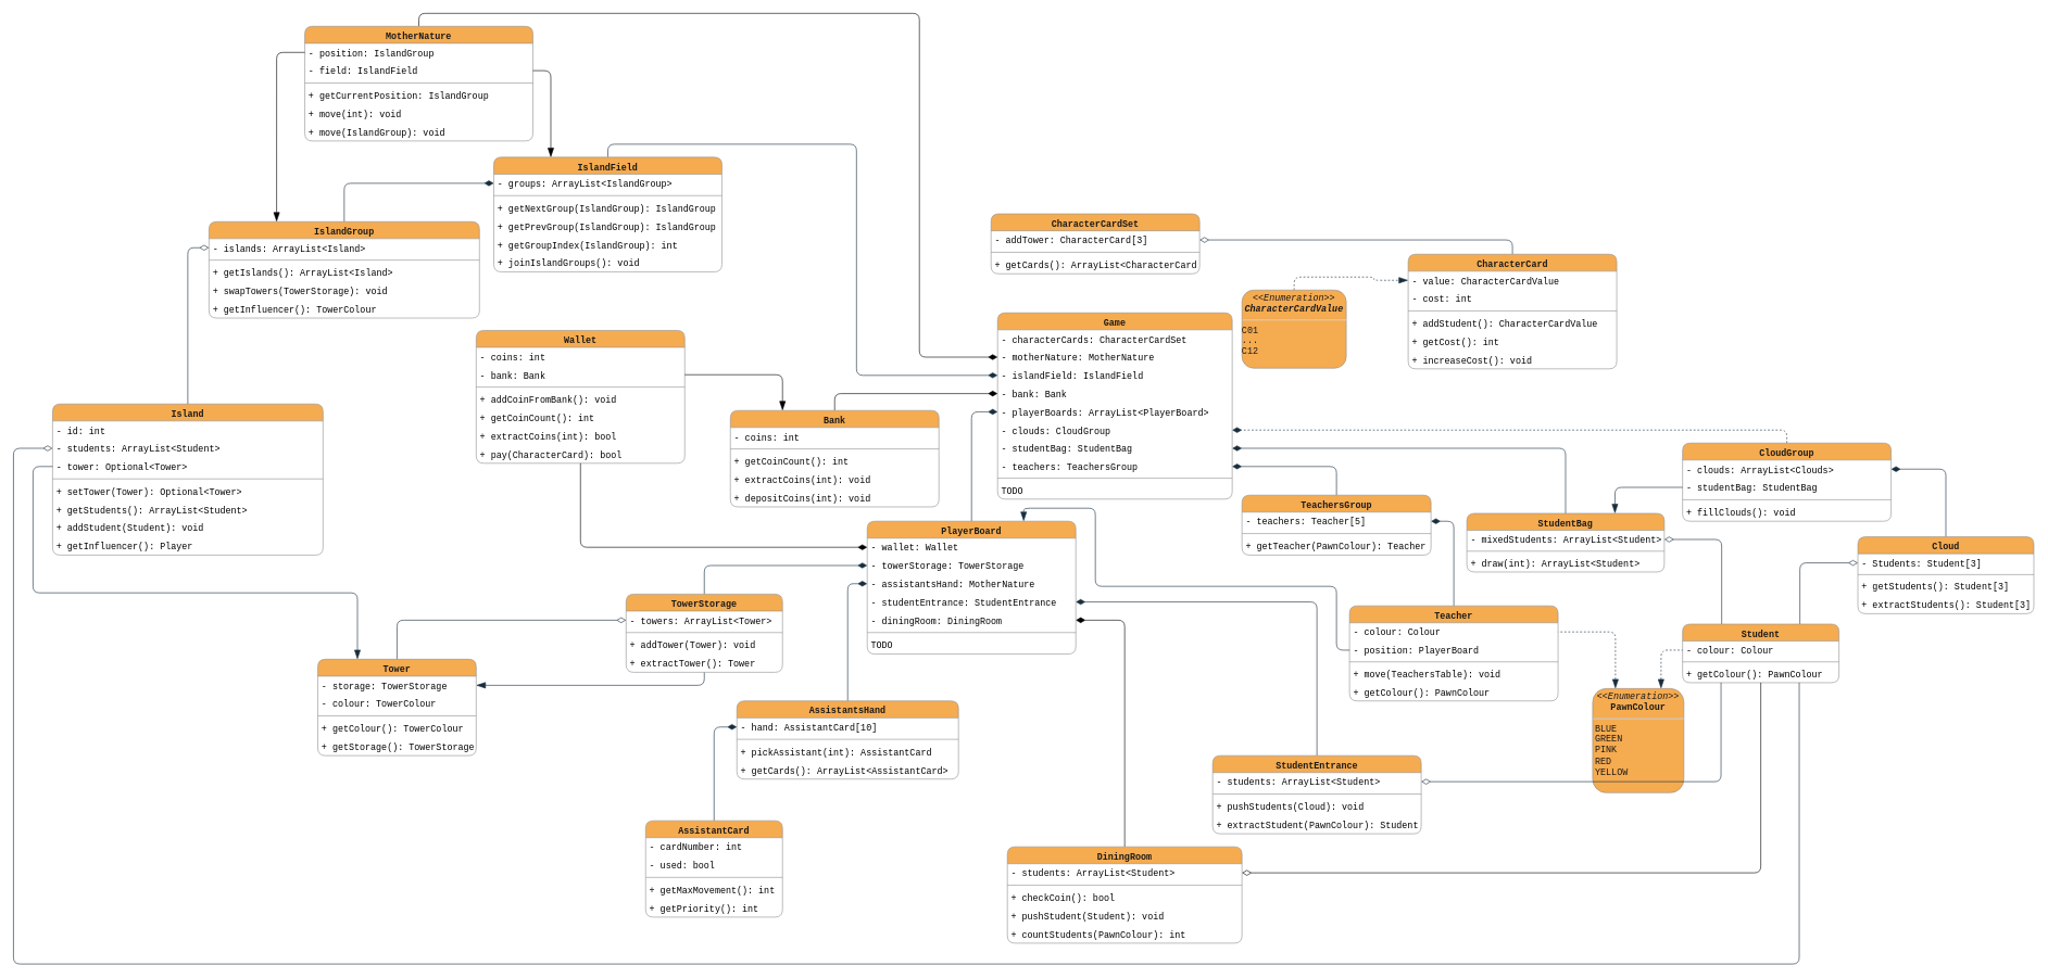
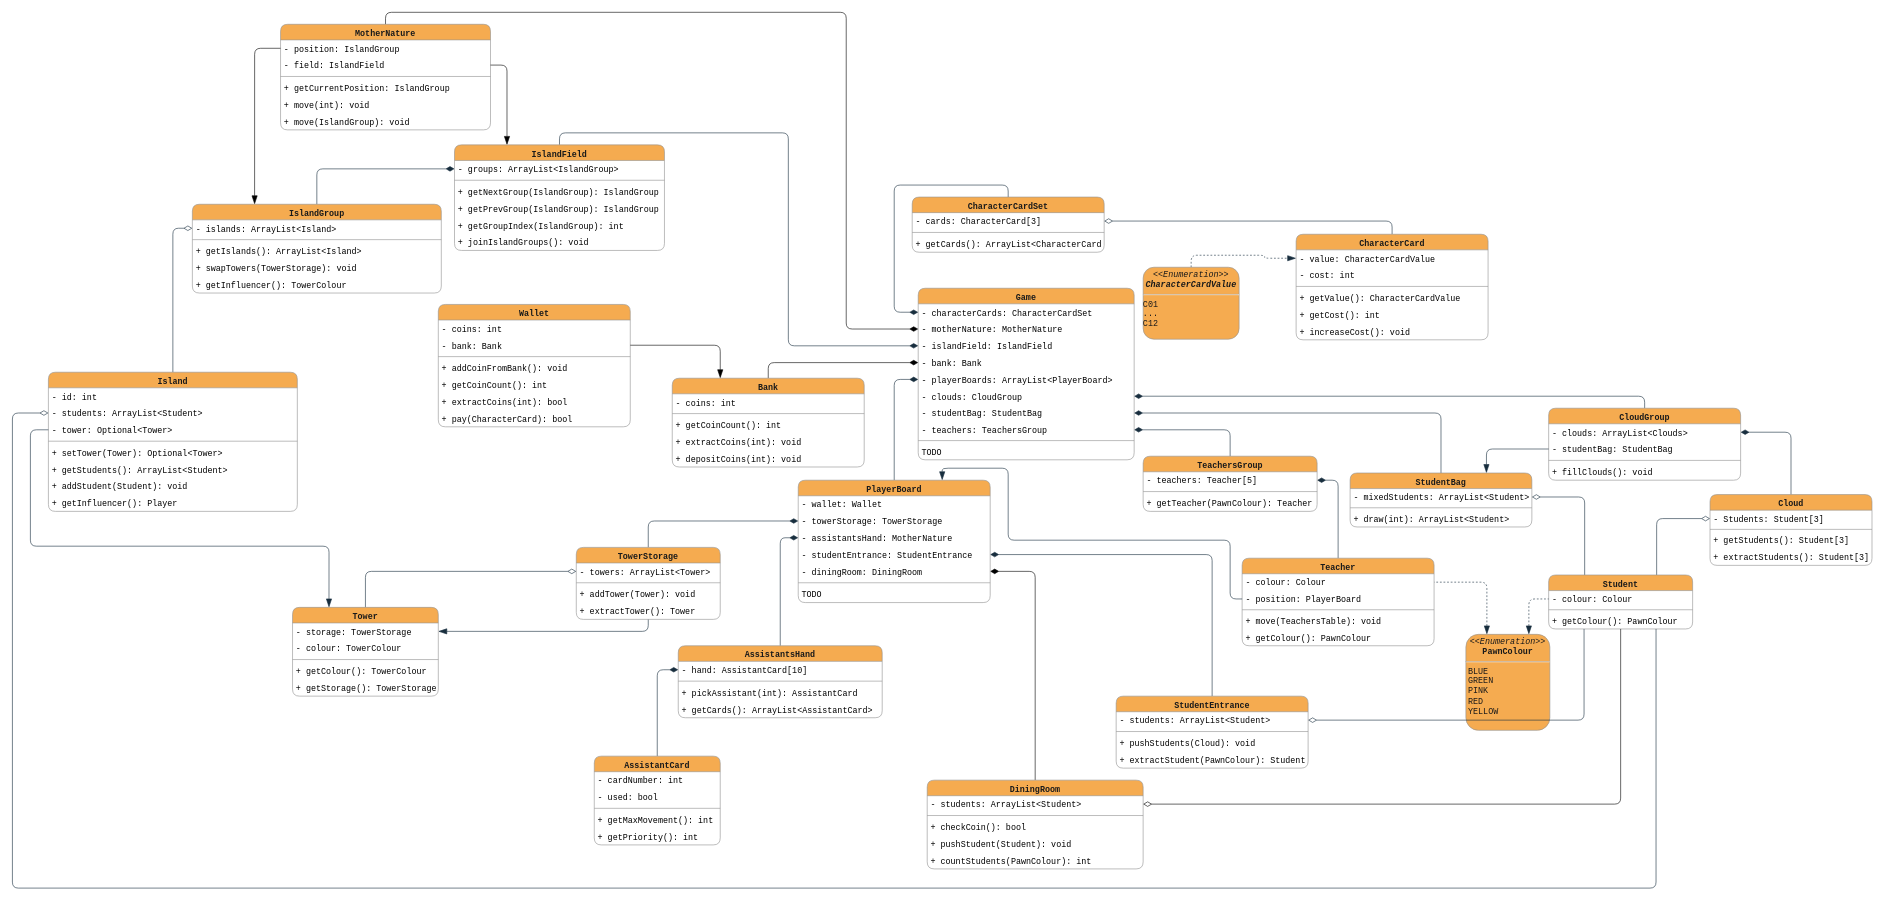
+ <mxCell id="111" style="edgeStyle=orthogonalEdgeStyle;rounded=1;orthogonalLoop=1;jettySize=auto;html=1;exitX=0.5;exitY=0;exitDx=0;exitDy=0;entryX=0;entryY=0.5;entryDx=0;entryDy=0;endArrow=diamondThin;endFill=1;endSize=12;labelBackgroundColor=#EEEEEE;strokeColor=#182E3E;fontColor=#1A1A1A;" edge="1" parent="1" source="112" target="3"><mxGeometry relative="1" as="geometry"><Array as="points"><mxPoint x="1680" y="308" /><mxPoint x="1490" y="308" /><mxPoint x="1490" y="520" /></Array></mxGeometry></mxCell>
- <mxCell id="113" value="- addTower: CharacterCard[3]" style="text;align=left;verticalAlign=top;spacingLeft=4;spacingRight=4;overflow=hidden;rotatable=0;points=[[0,0.5],[1,0.5]];portConstraint=eastwest;rounded=1;fontFamily=Courier New;fontSize=14;" vertex="1" parent="112"><mxGeometry y="26" width="320" height="28" as="geometry" /></mxCell>
+ <mxCell id="113" value="- cards: CharacterCard[3]" style="text;align=left;verticalAlign=top;spacingLeft=4;spacingRight=4;overflow=hidden;rotatable=0;points=[[0,0.5],[1,0.5]];portConstraint=eastwest;rounded=1;fontFamily=Courier New;fontSize=14;" vertex="1" parent="112"><mxGeometry y="26" width="320" height="28" as="geometry" /></mxCell>
- <mxCell id="123" value="+ addStudent(): CharacterCardValue" style="text;strokeColor=none;fillColor=none;align=left;verticalAlign=top;spacingLeft=4;spacingRight=4;overflow=hidden;rotatable=0;points=[[0,0.5],[1,0.5]];portConstraint=eastwest;rounded=1;fontFamily=Courier New;fontSize=14;" vertex="1" parent="119"><mxGeometry y="92" width="320" height="28" as="geometry" /></mxCell>
+ <mxCell id="123" value="+ getValue(): CharacterCardValue" style="text;strokeColor=none;fillColor=none;align=left;verticalAlign=top;spacingLeft=4;spacingRight=4;overflow=hidden;rotatable=0;points=[[0,0.5],[1,0.5]];portConstraint=eastwest;rounded=1;fontFamily=Courier New;fontSize=14;" vertex="1" parent="119"><mxGeometry y="92" width="320" height="28" as="geometry" /></mxCell>
- <mxCell id="81" style="edgeStyle=orthogonalEdgeStyle;rounded=1;orthogonalLoop=1;jettySize=auto;html=1;exitX=0.5;exitY=0;exitDx=0;exitDy=0;entryX=1;entryY=0.5;entryDx=0;entryDy=0;endArrow=diamondThin;endFill=1;endSize=12;labelBackgroundColor=#EEEEEE;strokeColor=#182E3E;fontColor=#1A1A1A;dashed=1;" edge="1" parent="1" source="82" target="8"><mxGeometry relative="1" as="geometry" /></mxCell>
+ <mxCell id="81" style="edgeStyle=orthogonalEdgeStyle;rounded=1;orthogonalLoop=1;jettySize=auto;html=1;exitX=0.5;exitY=0;exitDx=0;exitDy=0;entryX=1;entryY=0.5;entryDx=0;entryDy=0;endArrow=diamondThin;endFill=1;endSize=12;labelBackgroundColor=#EEEEEE;strokeColor=#182E3E;fontColor=#1A1A1A;" edge="1" parent="1" source="82" target="8"><mxGeometry relative="1" as="geometry" /></mxCell>
- <mxCell id="163" style="edgeStyle=orthogonalEdgeStyle;rounded=1;orthogonalLoop=1;jettySize=auto;html=1;exitX=0;exitY=0.5;exitDx=0;exitDy=0;startArrow=diamondThin;startFill=1;endArrow=none;endFill=0;startSize=12;endSize=12;" edge="1" parent="1" source="20" target="126"><mxGeometry relative="1" as="geometry" /></mxCell>
